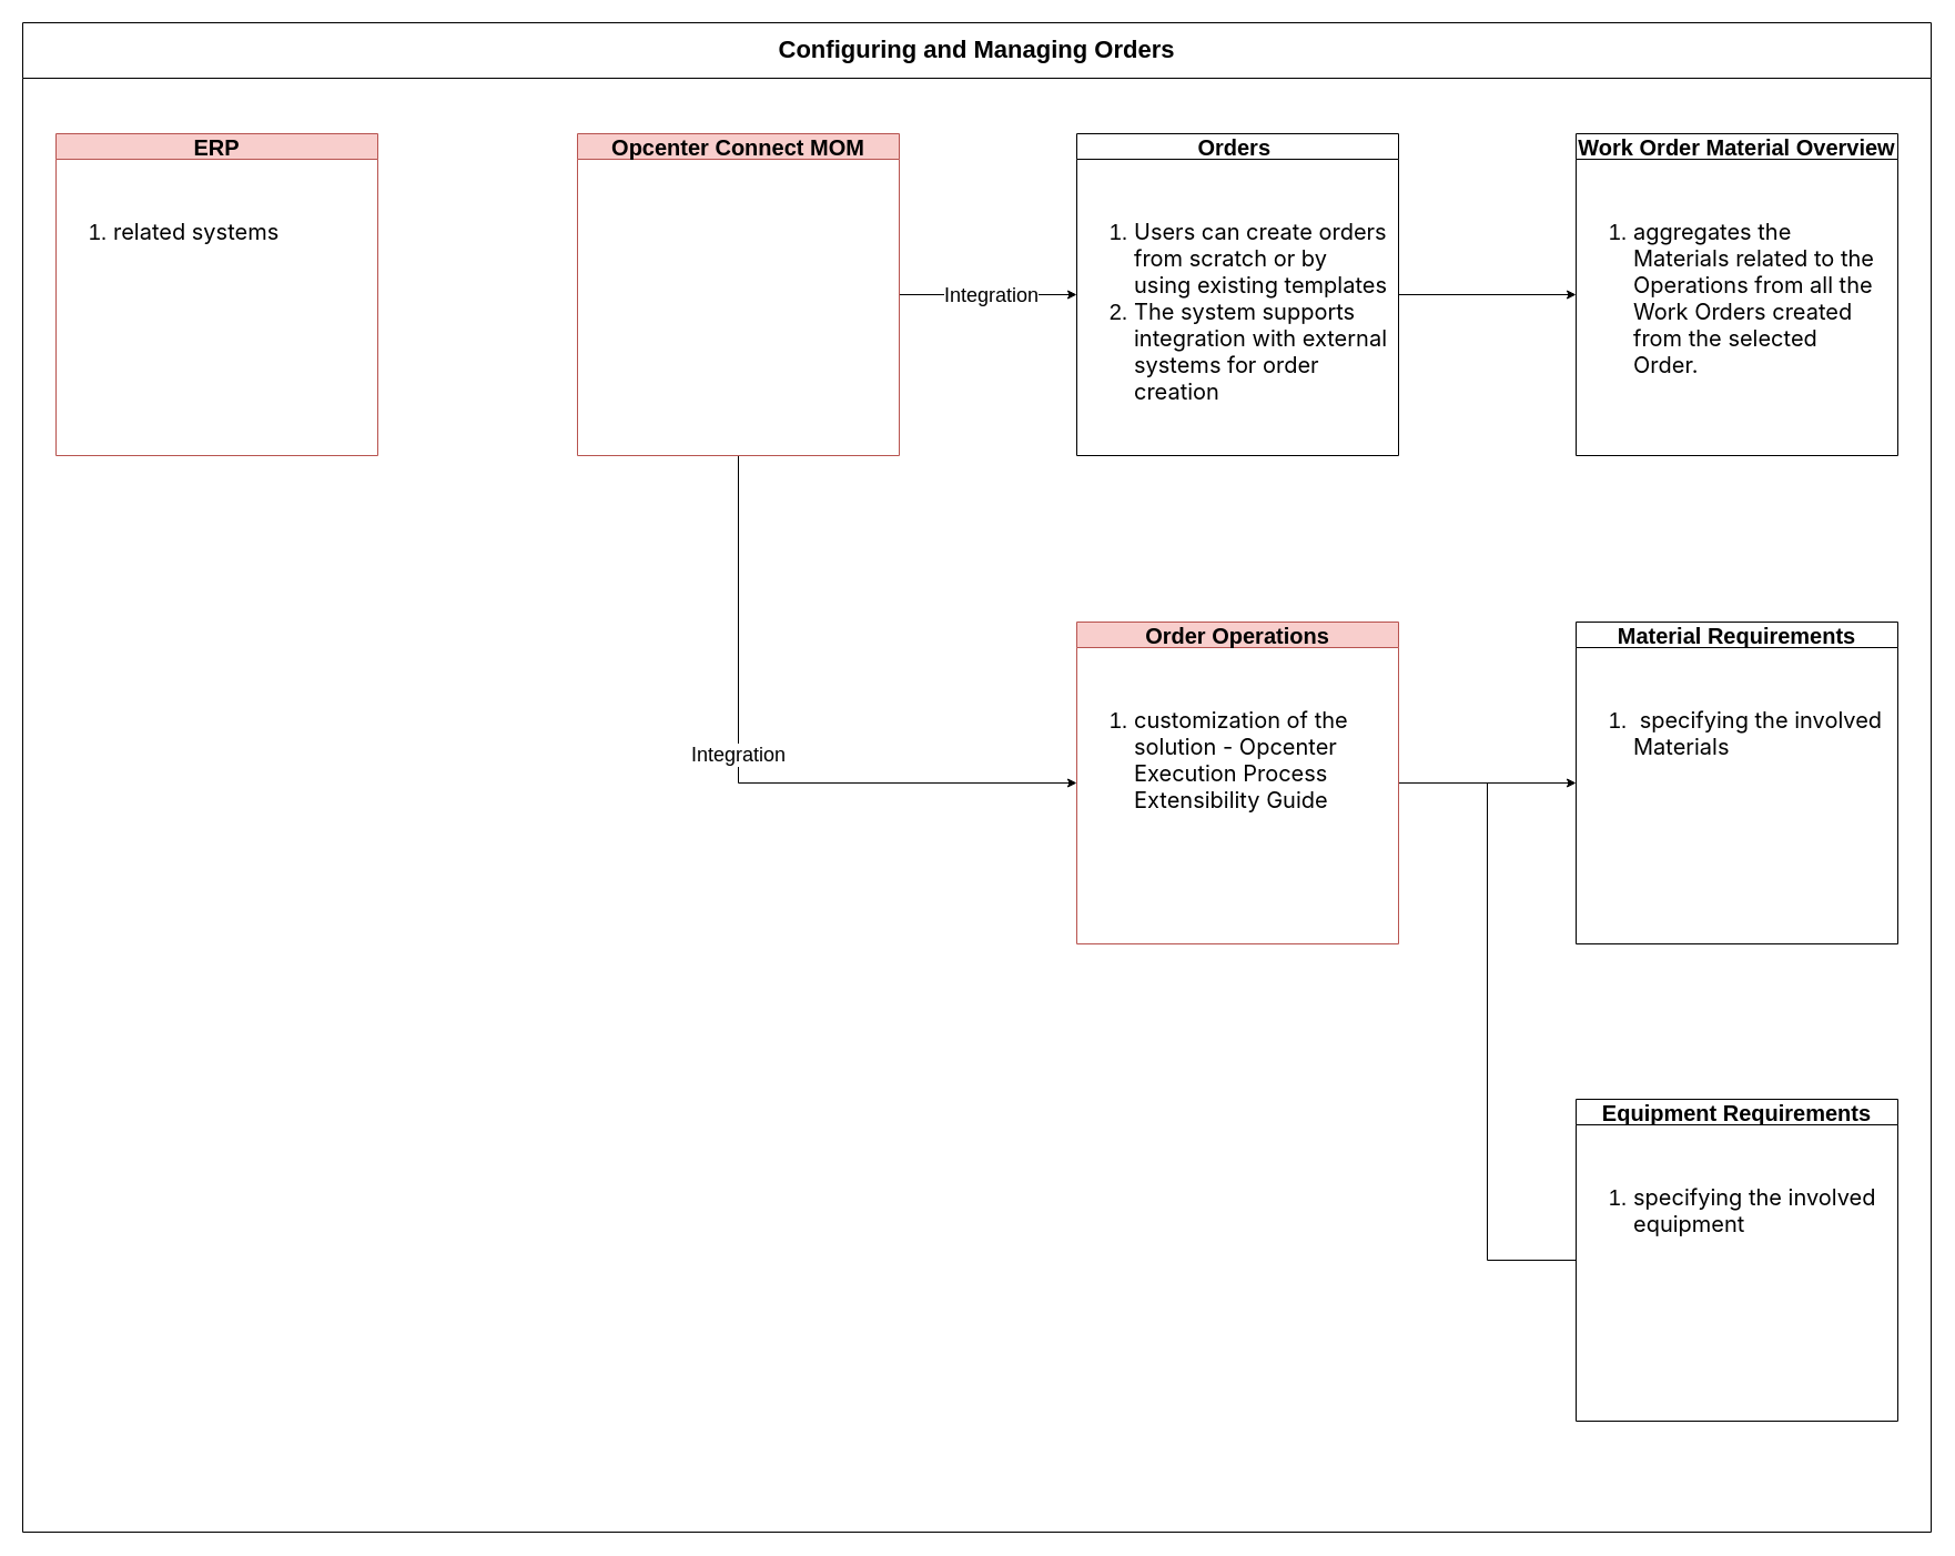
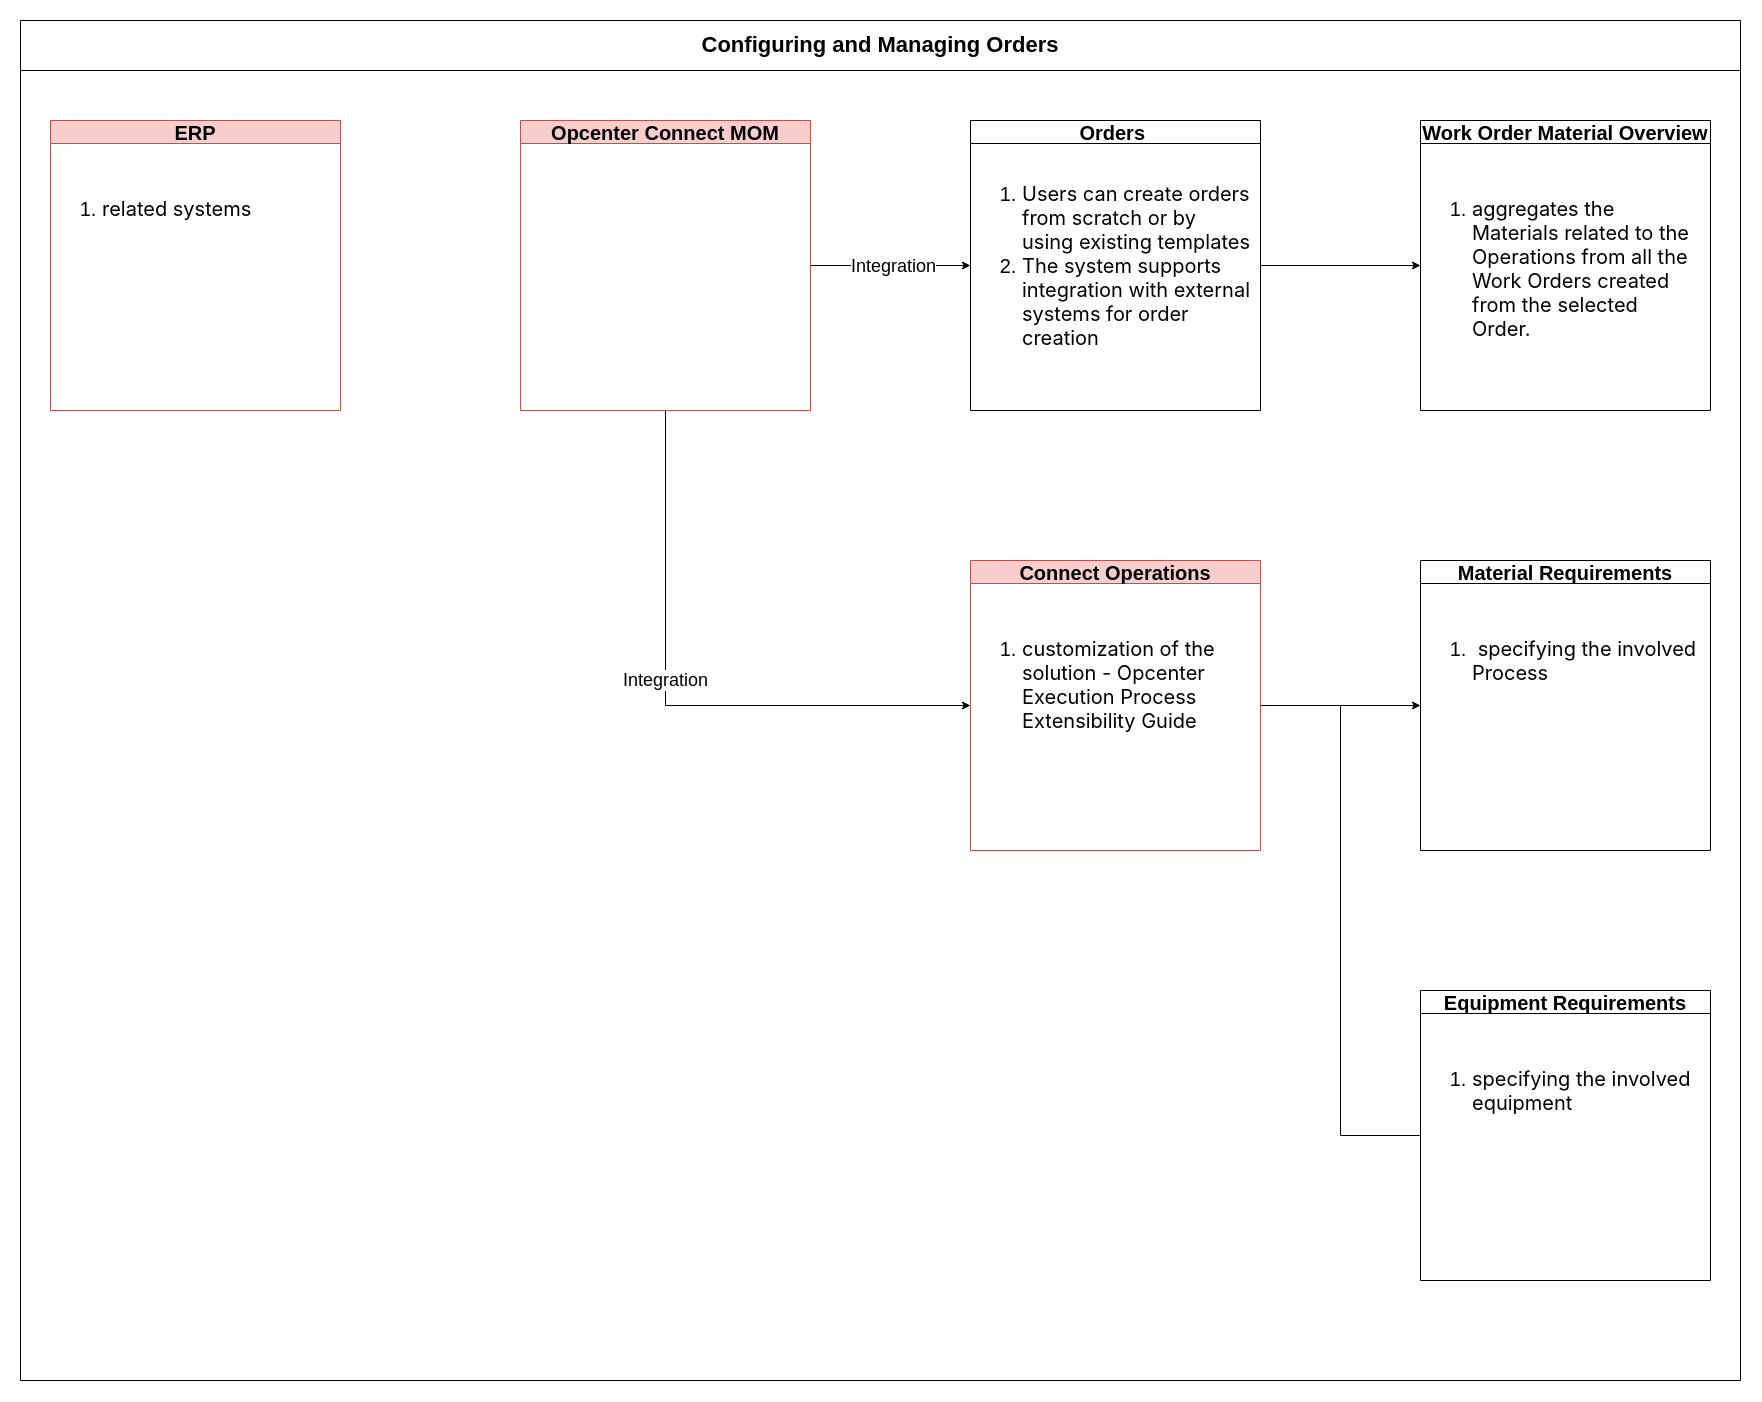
- <mxCell id="10" value="&lt;ol style=&quot;font-size: 20px;&quot;&gt;&lt;li&gt;&lt;div style=&quot;font-family: &amp;quot;Adobe Clean&amp;quot;, adobe-clean-ux, adobe-clean, &amp;quot;Source Sans Pro&amp;quot;, -apple-system, BlinkMacSystemFont, &amp;quot;Segoe UI&amp;quot;, Roboto, sans-serif, SimSun;&quot;&gt;Users can create orders from scratch or by using existing templates&lt;/div&gt;&lt;/li&gt;&lt;li&gt;&lt;div style=&quot;font-family: &amp;quot;Adobe Clean&amp;quot;, adobe-clean-ux, adobe-clean, &amp;quot;Source Sans Pro&amp;quot;, -apple-system, BlinkMacSystemFont, &amp;quot;Segoe UI&amp;quot;, Roboto, sans-serif, SimSun;&quot;&gt;&lt;div&gt;The system supports integration with external systems for order creation&lt;/div&gt;&lt;/div&gt;&lt;/li&gt;&lt;/ol&gt;" style="text;whiteSpace=wrap;html=1;" parent="9" vertex="1"><mxGeometry x="10" y="50" width="270" height="220" as="geometry" /></mxCell>
+ <mxCell id="10" value="&lt;ol style=&quot;font-size: 20px;&quot;&gt;&lt;li&gt;&lt;div style=&quot;font-family: &amp;quot;Adobe Clean&amp;quot;, adobe-clean-ux, adobe-clean, &amp;quot;Source Sans Pro&amp;quot;, -apple-system, BlinkMacSystemFont, &amp;quot;Segoe UI&amp;quot;, Roboto, sans-serif, SimSun;&quot;&gt;Users can create orders from scratch or by using existing templates&lt;/div&gt;&lt;/li&gt;&lt;li&gt;&lt;div style=&quot;font-family: &amp;quot;Adobe Clean&amp;quot;, adobe-clean-ux, adobe-clean, &amp;quot;Source Sans Pro&amp;quot;, -apple-system, BlinkMacSystemFont, &amp;quot;Segoe UI&amp;quot;, Roboto, sans-serif, SimSun;&quot;&gt;&lt;div&gt;The system supports integration with external systems for order creation&lt;/div&gt;&lt;/div&gt;&lt;/li&gt;&lt;/ol&gt;" style="text;whiteSpace=wrap;html=1;" parent="9" vertex="1"><mxGeometry x="10" y="35" width="270" height="220" as="geometry" /></mxCell>
- <mxCell id="13" value="&lt;font style=&quot;font-size: 20px;&quot;&gt;Order Operations&lt;/font&gt;" style="swimlane;whiteSpace=wrap;html=1;fillColor=#f8cecc;strokeColor=#b85450;" parent="2" vertex="1"><mxGeometry x="950" y="540" width="290" height="290" as="geometry" /></mxCell>
+ <mxCell id="13" value="&lt;font style=&quot;font-size: 20px;&quot;&gt;Connect Operations&lt;/font&gt;" style="swimlane;whiteSpace=wrap;html=1;fillColor=#f8cecc;strokeColor=#b85450;" parent="2" vertex="1"><mxGeometry x="950" y="540" width="290" height="290" as="geometry" /></mxCell>
- <mxCell id="18" value="&lt;ol style=&quot;font-size: 20px;&quot;&gt;&lt;li&gt;&lt;div style=&quot;font-family: &amp;quot;Adobe Clean&amp;quot;, adobe-clean-ux, adobe-clean, &amp;quot;Source Sans Pro&amp;quot;, -apple-system, BlinkMacSystemFont, &amp;quot;Segoe UI&amp;quot;, Roboto, sans-serif, SimSun;&quot;&gt;&amp;nbsp;specifying the involved Materials&lt;br&gt;&lt;/div&gt;&lt;/li&gt;&lt;/ol&gt;" style="text;whiteSpace=wrap;html=1;" parent="17" vertex="1"><mxGeometry x="10" y="50" width="270" height="220" as="geometry" /></mxCell>
+ <mxCell id="18" value="&lt;ol style=&quot;font-size: 20px;&quot;&gt;&lt;li&gt;&lt;div style=&quot;font-family: &amp;quot;Adobe Clean&amp;quot;, adobe-clean-ux, adobe-clean, &amp;quot;Source Sans Pro&amp;quot;, -apple-system, BlinkMacSystemFont, &amp;quot;Segoe UI&amp;quot;, Roboto, sans-serif, SimSun;&quot;&gt;&amp;nbsp;specifying the involved Process&lt;br&gt;&lt;/div&gt;&lt;/li&gt;&lt;/ol&gt;" style="text;whiteSpace=wrap;html=1;" parent="17" vertex="1"><mxGeometry x="10" y="50" width="270" height="220" as="geometry" /></mxCell>
